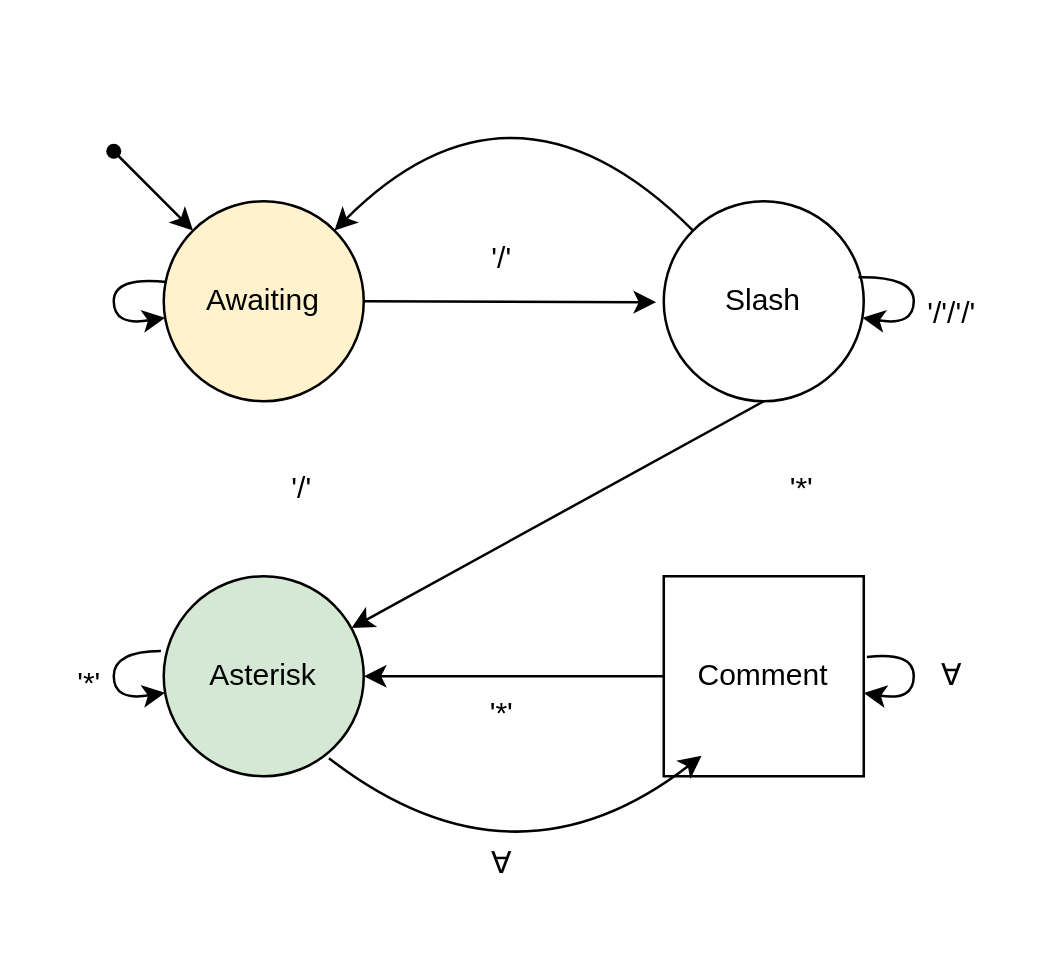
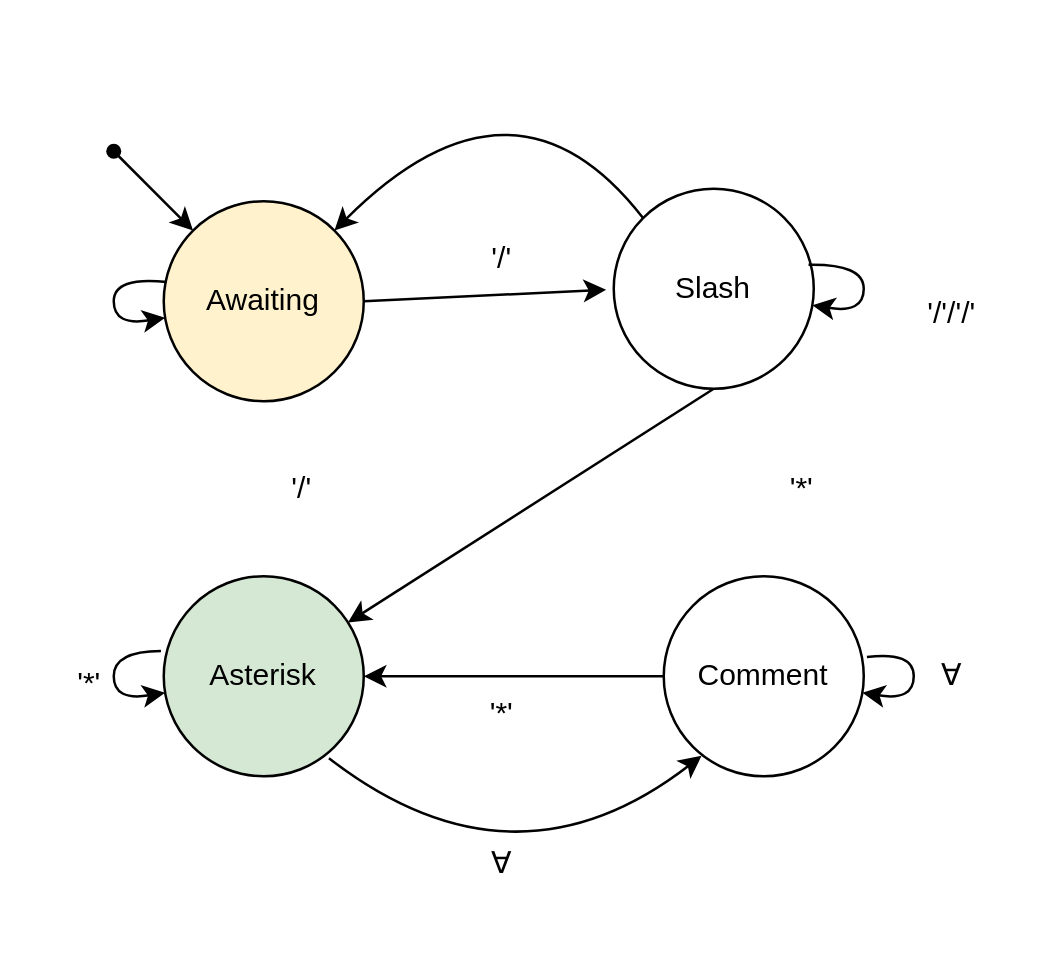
- <mxCell id="5" value="Slash" style="ellipse;whiteSpace=wrap;html=1;aspect=fixed;" vertex="1" parent="1"><mxGeometry x="265" y="80" width="80" height="80" as="geometry" /></mxCell>
+ <mxCell id="5" value="Slash" style="ellipse;whiteSpace=wrap;html=1;aspect=fixed;" vertex="1" parent="1"><mxGeometry x="245" y="75" width="80" height="80" as="geometry" /></mxCell>
- <mxCell id="3" value="Comment" style="whiteSpace=wrap;html=1;aspect=fixed;rounded=0;" vertex="1" parent="1"><mxGeometry x="265" y="230" width="80" height="80" as="geometry" /></mxCell>
+ <mxCell id="3" value="Comment" style="ellipse;whiteSpace=wrap;html=1;aspect=fixed;" vertex="1" parent="1"><mxGeometry x="265" y="230" width="80" height="80" as="geometry" /></mxCell>
